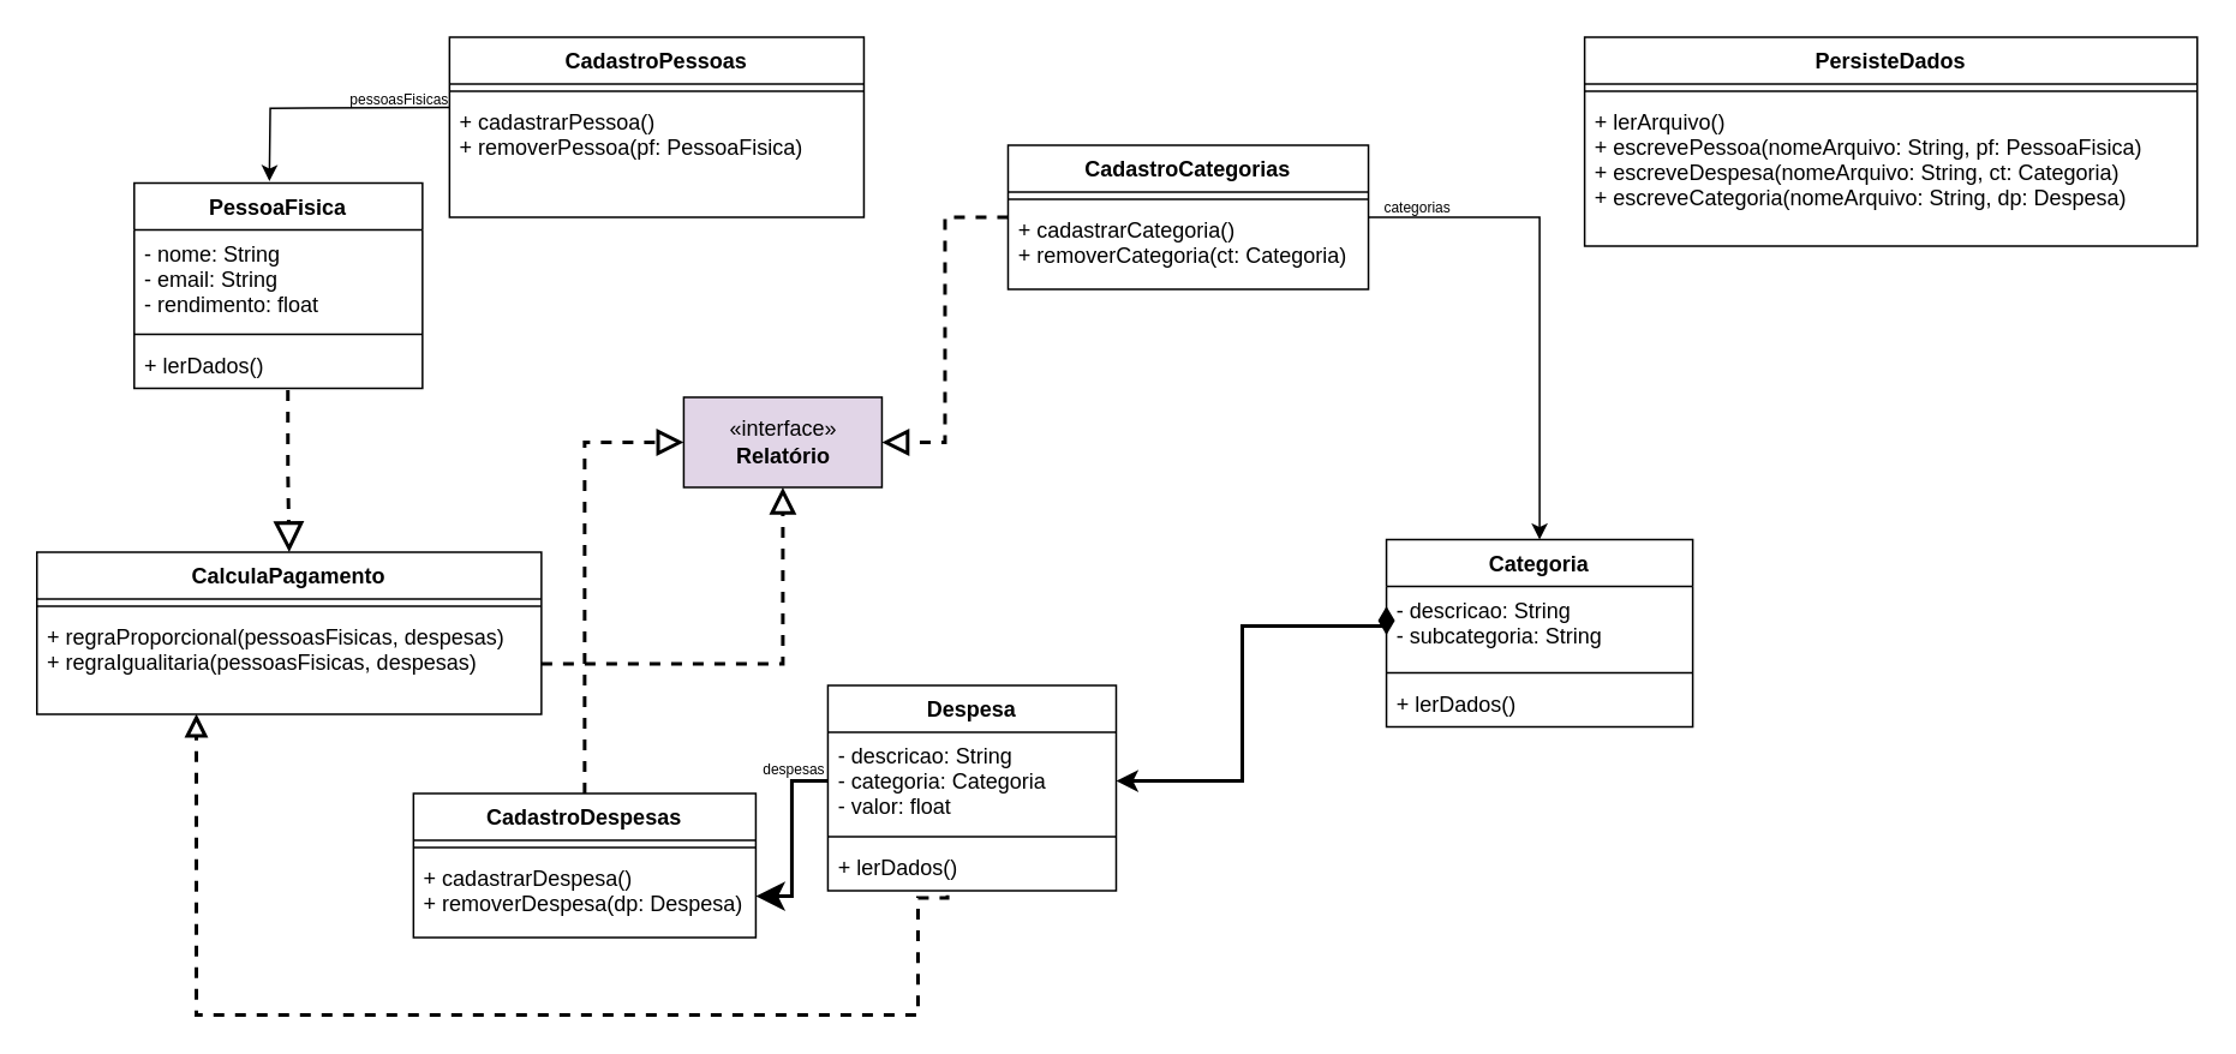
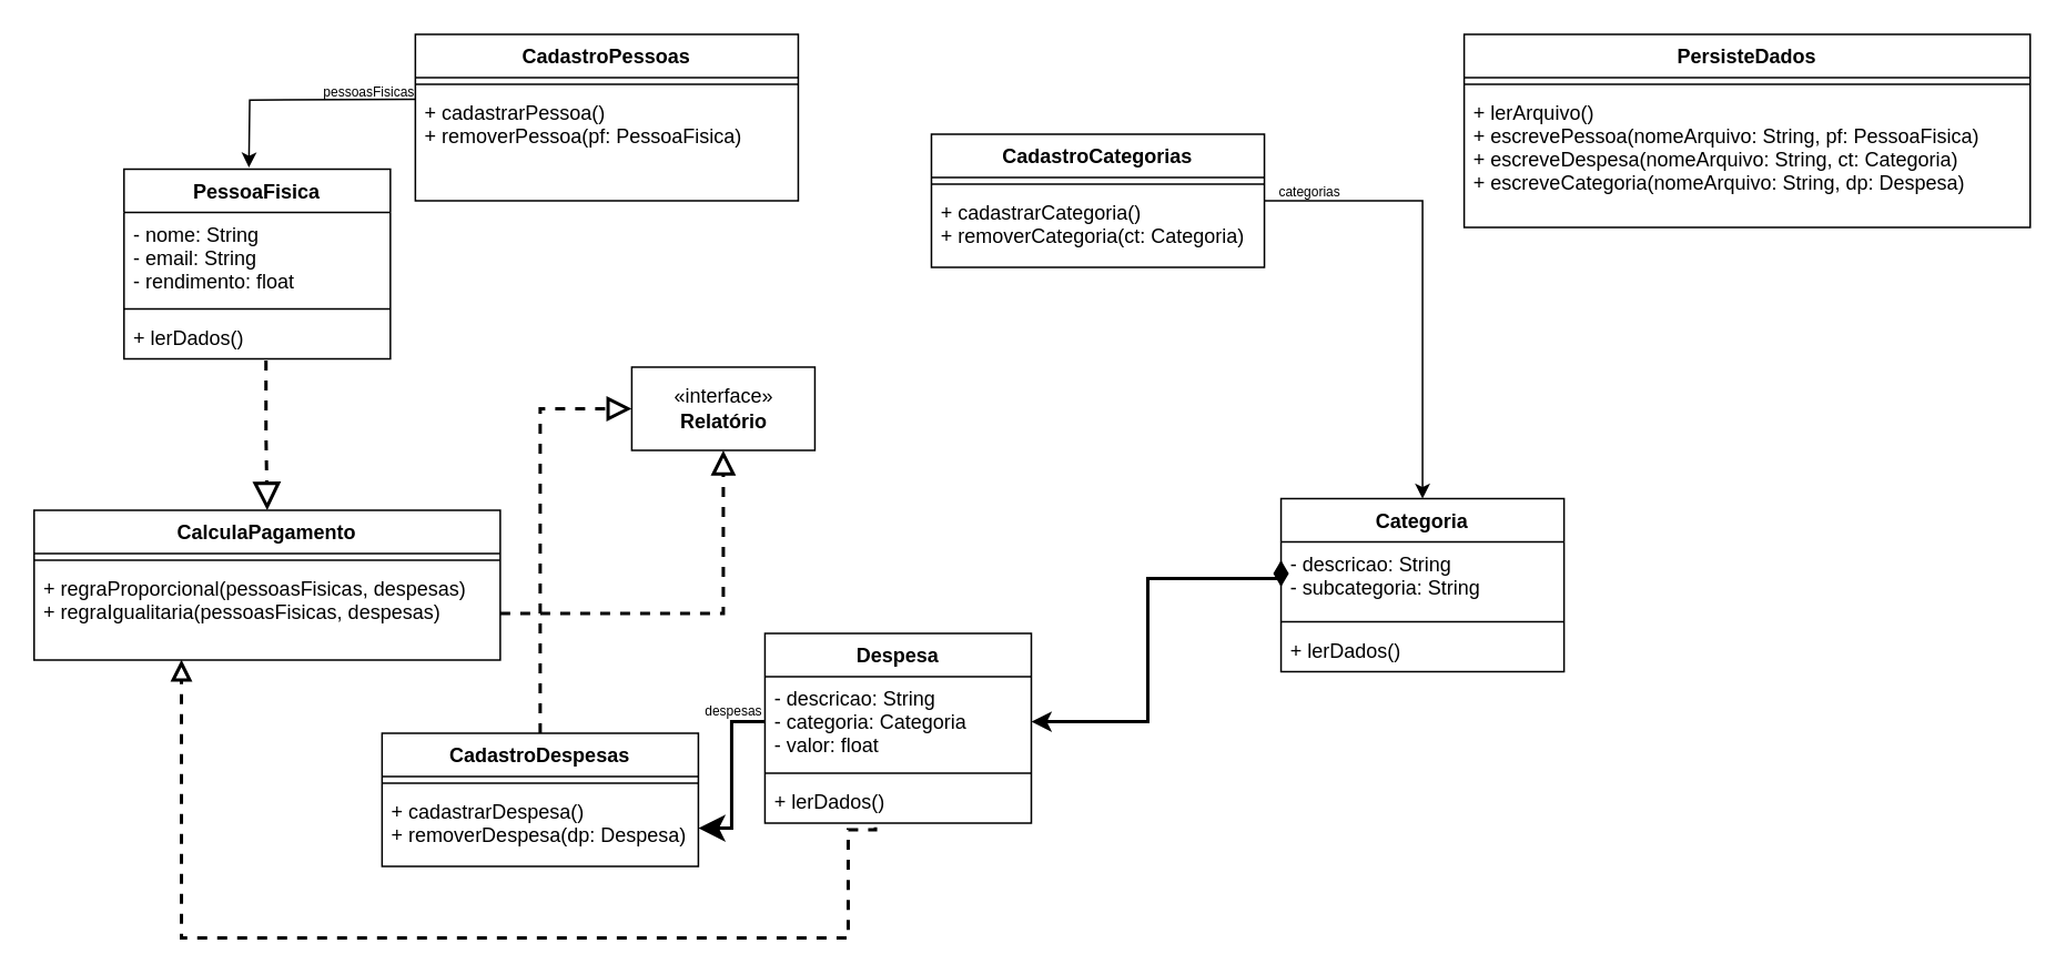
- <mxCell id="10" style="edgeStyle=orthogonalEdgeStyle;rounded=0;orthogonalLoop=1;jettySize=auto;html=1;exitX=0;exitY=0.5;exitDx=0;exitDy=0;entryX=1;entryY=0.5;entryDx=0;entryDy=0;dashed=1;fontSize=8;startArrow=none;startFill=0;endArrow=block;endFill=0;endSize=10;sourcePerimeterSpacing=2;strokeWidth=2;" edge="1" parent="1" source="11" target="14"><mxGeometry relative="1" as="geometry" /></mxCell>
- <mxCell id="14" value="«interface»&lt;br&gt;&lt;b&gt;Relatório&lt;/b&gt;" style="html=1;fillColor=#e1d5e7;" vertex="1" parent="1"><mxGeometry x="379" y="220" width="110" height="50" as="geometry" /></mxCell>
+ <mxCell id="14" value="«interface»&lt;br&gt;&lt;b&gt;Relatório&lt;/b&gt;" style="html=1;" vertex="1" parent="1"><mxGeometry x="379" y="220" width="110" height="50" as="geometry" /></mxCell>
